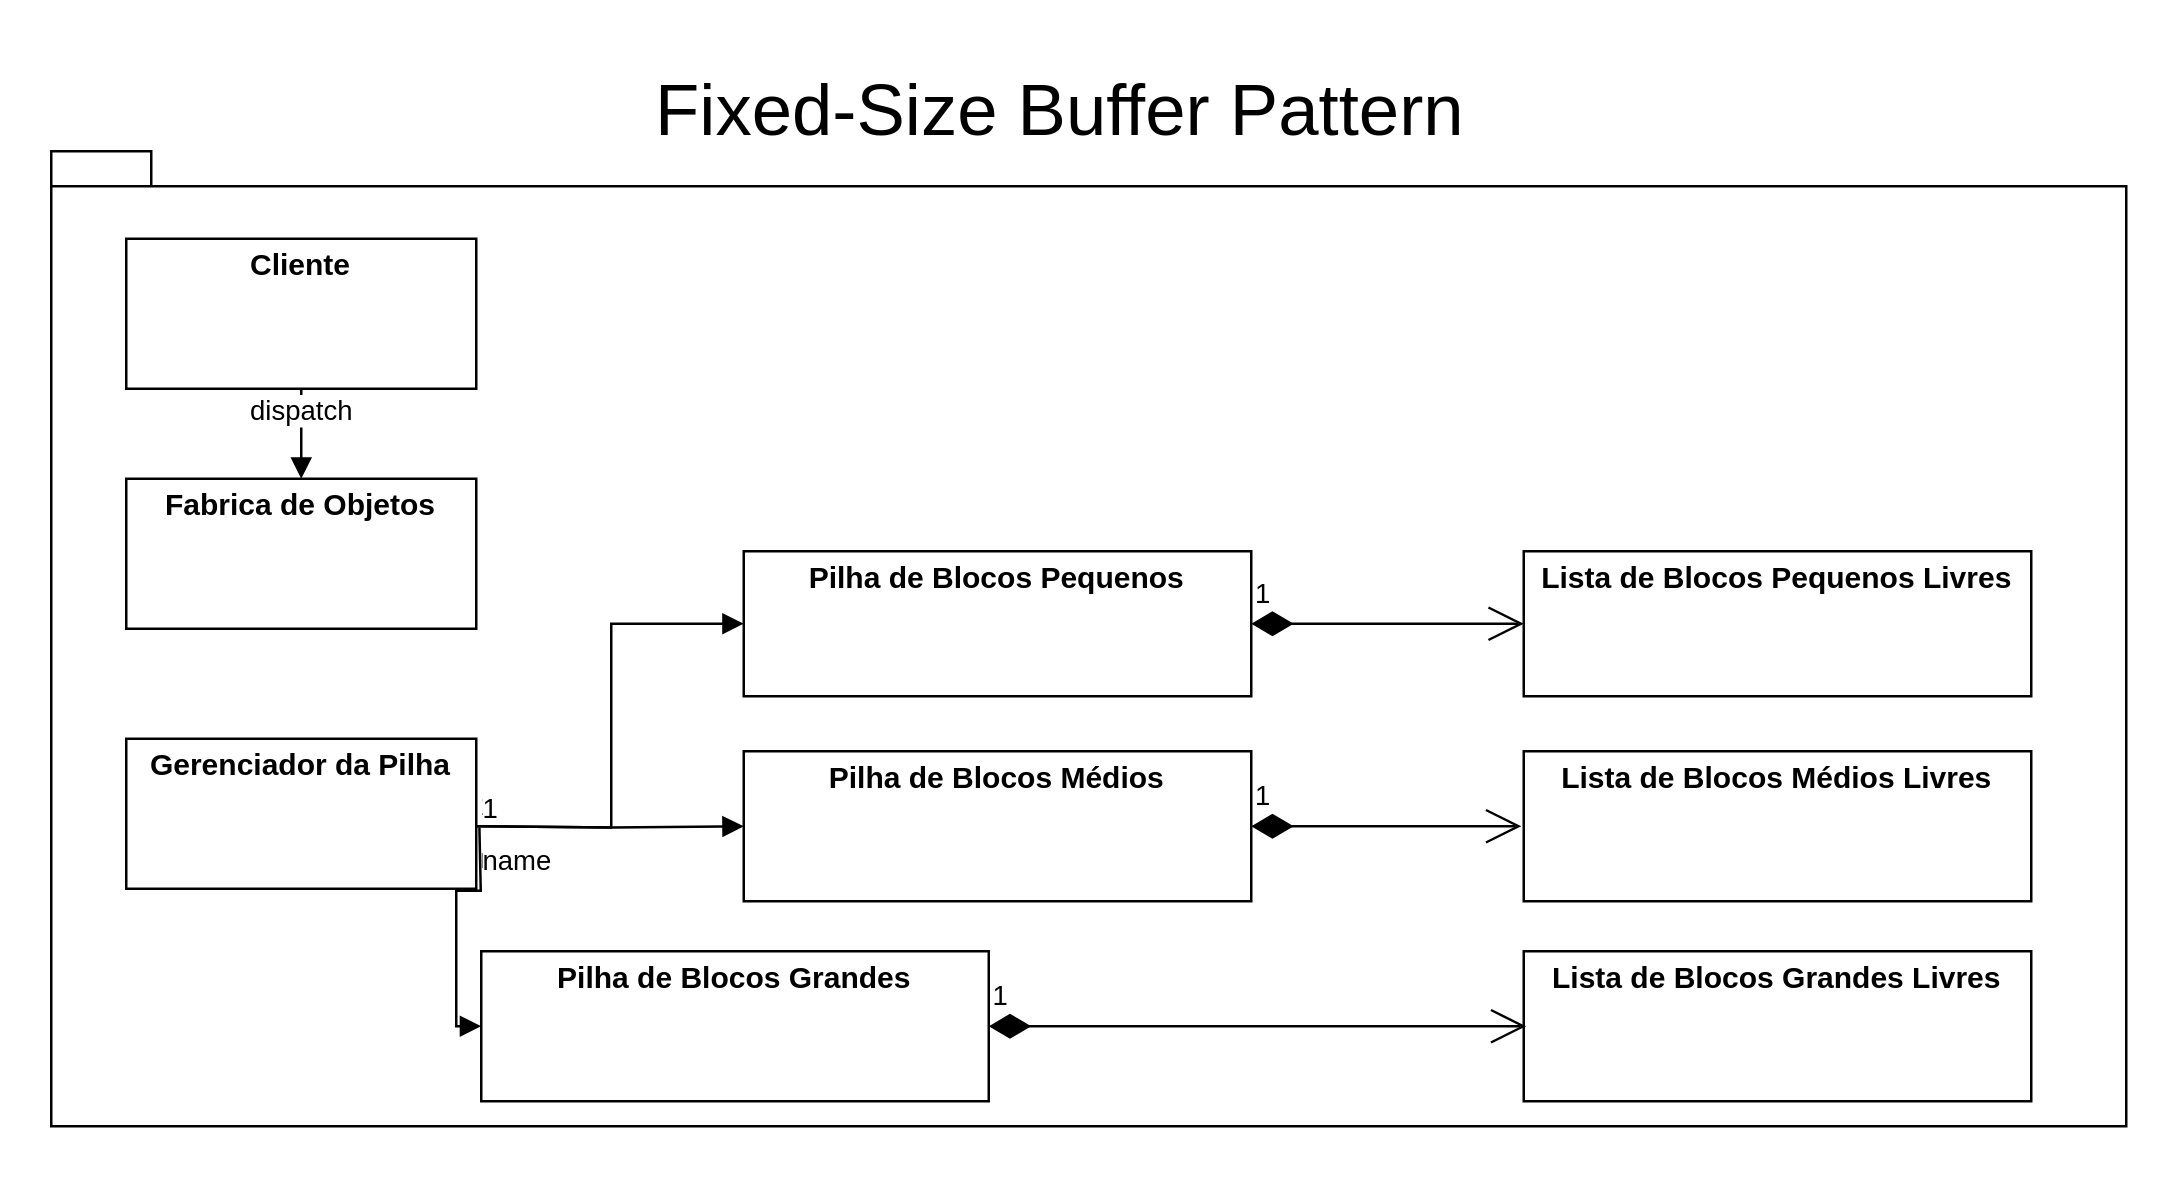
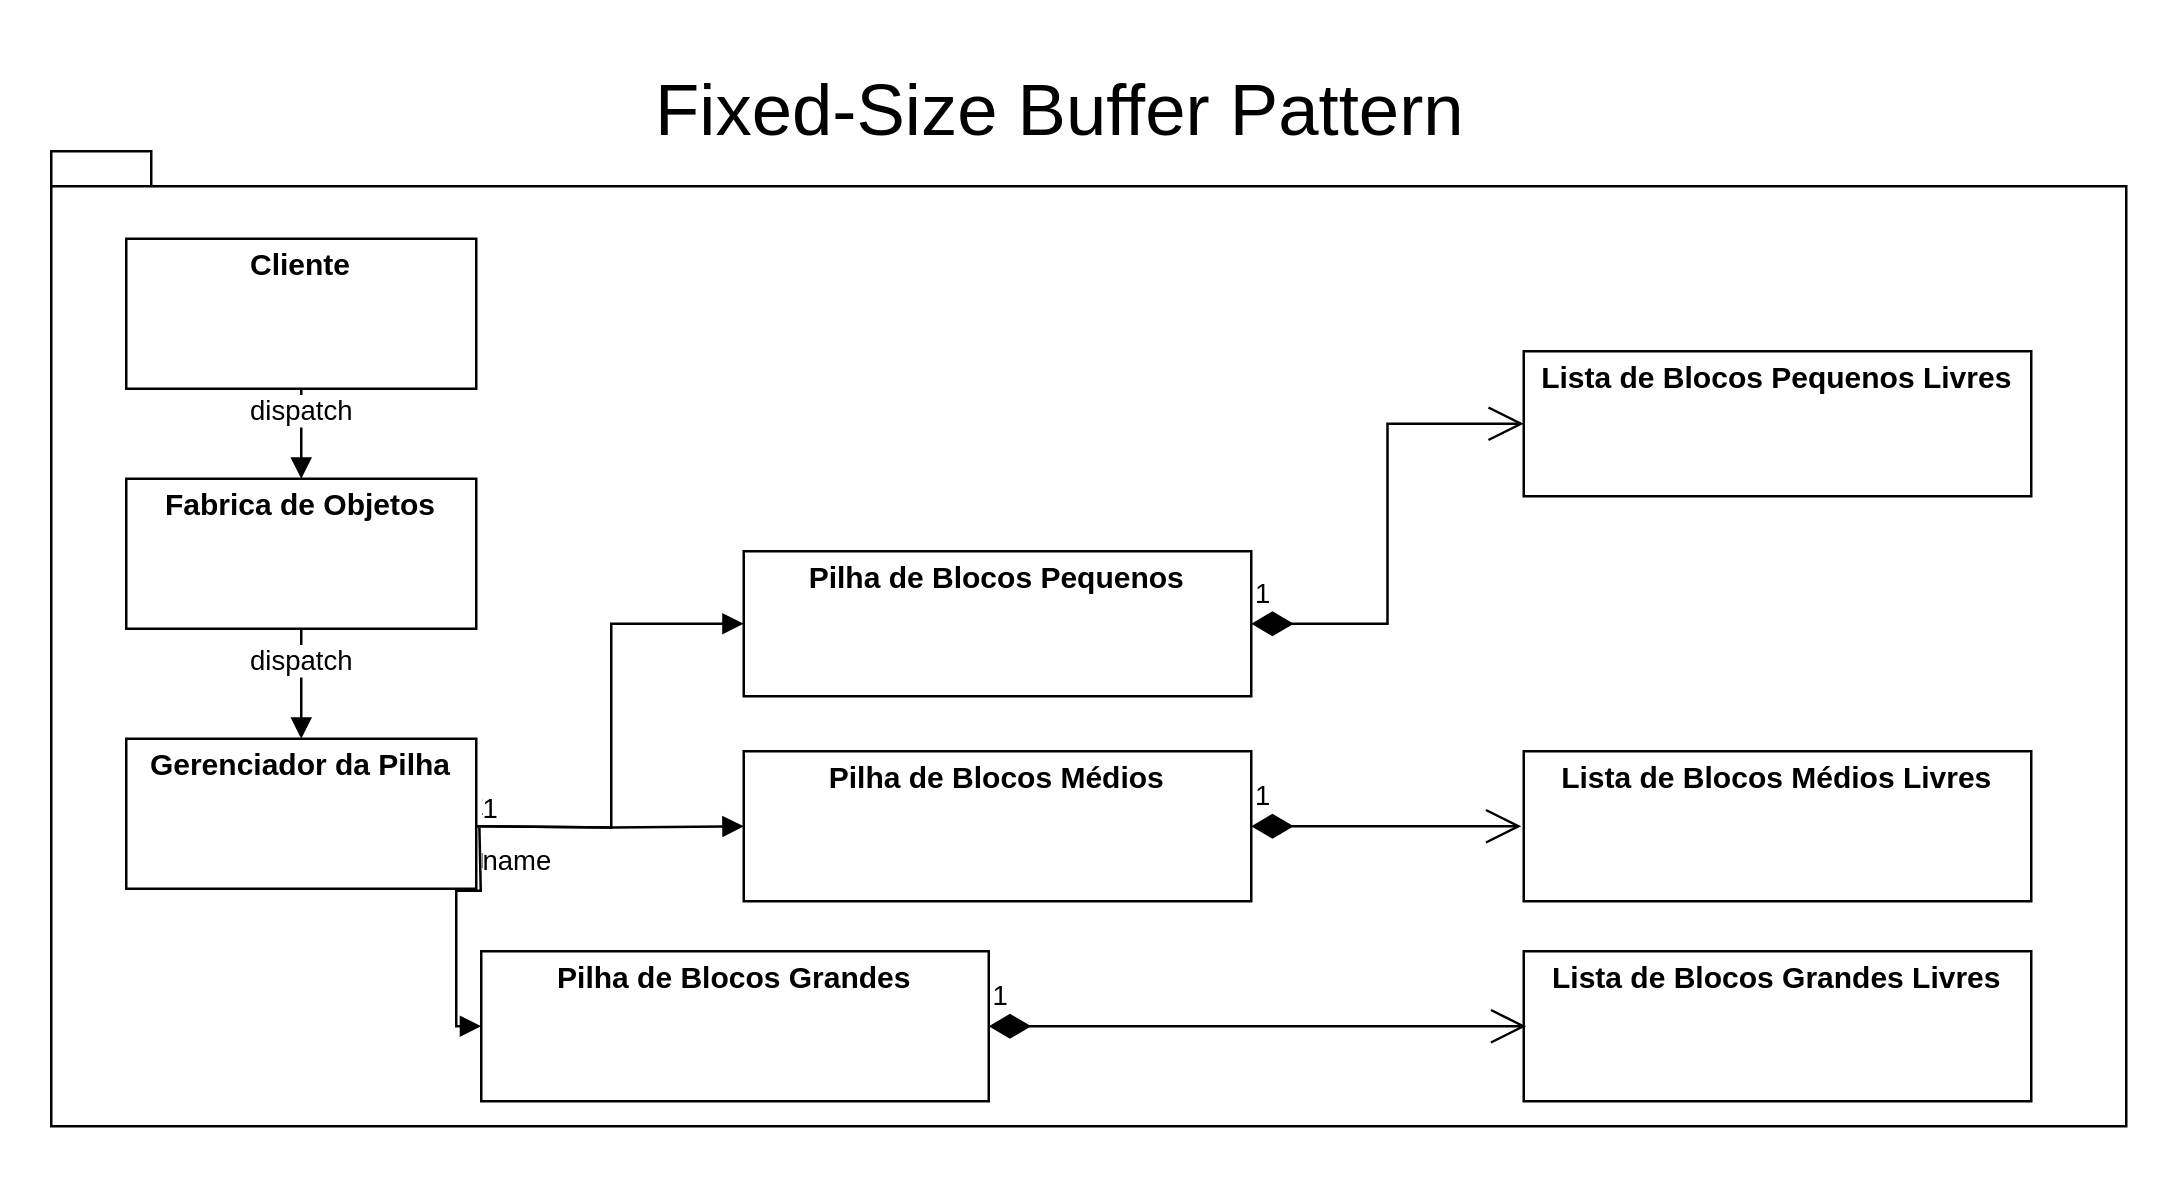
- <mxCell id="19" value="&lt;p style=&quot;margin:0px;margin-top:4px;text-align:center;&quot;&gt;&lt;b&gt;Lista de Blocos Pequenos Livres&lt;/b&gt;&lt;/p&gt;" style="verticalAlign=top;align=left;overflow=fill;html=1;whiteSpace=wrap;" vertex="1" parent="1"><mxGeometry x="609" y="220" width="203" height="58" as="geometry" /></mxCell>
+ <mxCell id="19" value="&lt;p style=&quot;margin:0px;margin-top:4px;text-align:center;&quot;&gt;&lt;b&gt;Lista de Blocos Pequenos Livres&lt;/b&gt;&lt;/p&gt;" style="verticalAlign=top;align=left;overflow=fill;html=1;whiteSpace=wrap;" vertex="1" parent="1"><mxGeometry x="609" y="140" width="203" height="58" as="geometry" /></mxCell>
+ <mxCell id="8" value="dispatch" style="html=1;verticalAlign=bottom;endArrow=block;curved=0;rounded=0;exitX=0.5;exitY=1;exitDx=0;exitDy=0;" edge="1" parent="1" source="5" target="7"><mxGeometry width="80" relative="1" as="geometry"><mxPoint x="119.5" y="300" as="sourcePoint" /><mxPoint x="120" y="290" as="targetPoint" /></mxGeometry></mxCell>
